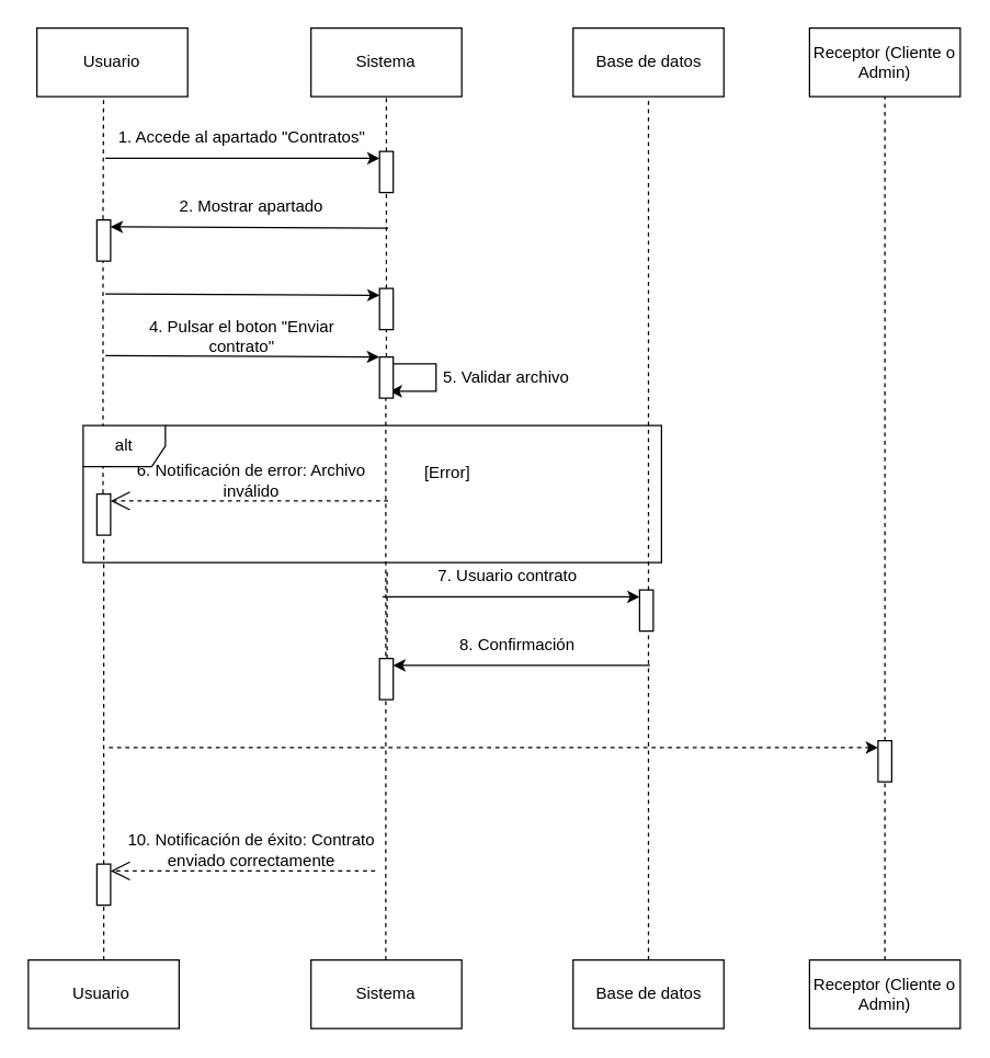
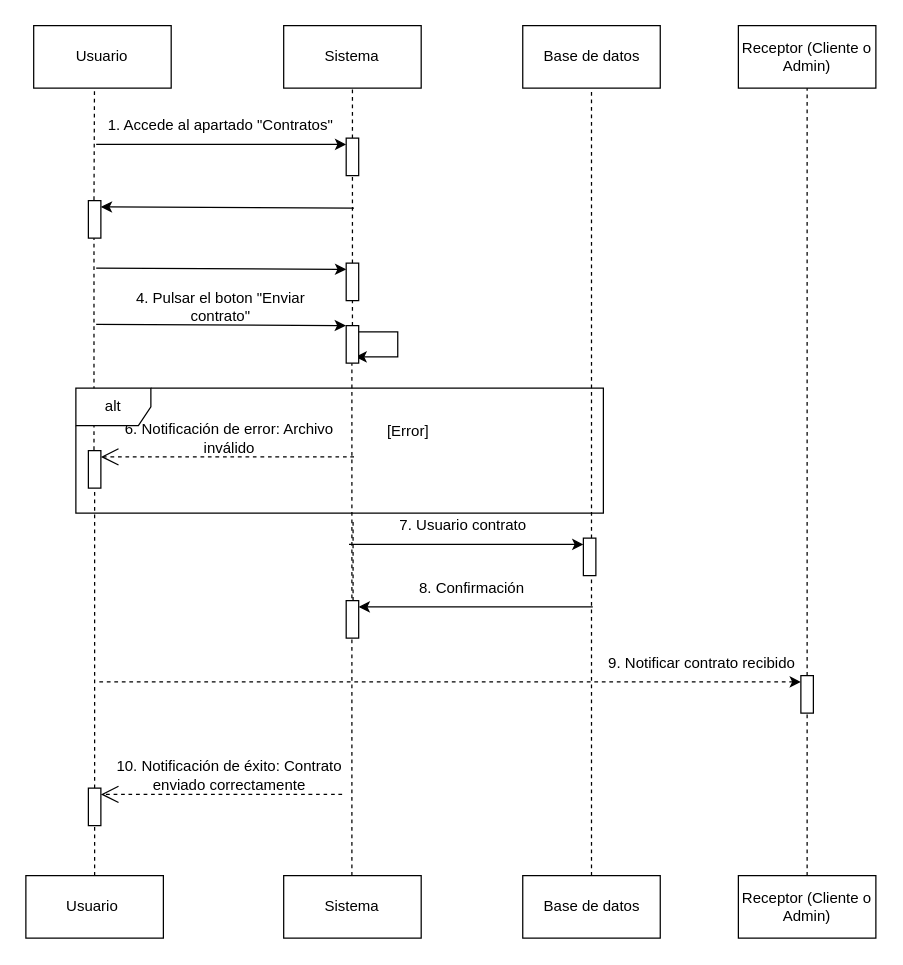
- <mxCell id="18" value="2. Mostrar apartado" style="text;html=1;align=center;verticalAlign=middle;whiteSpace=wrap;rounded=0;" vertex="1" parent="1"><mxGeometry x="97.5" y="140" width="170" height="20" as="geometry" /></mxCell>
- <mxCell id="25" value="5. Validar archivo" style="text;html=1;align=center;verticalAlign=middle;whiteSpace=wrap;rounded=0;" vertex="1" parent="1"><mxGeometry x="321.25" y="265" width="96.25" height="20" as="geometry" /></mxCell>
+ <mxCell id="44" value="9. Notificar contrato recibido" style="text;html=1;align=center;verticalAlign=middle;whiteSpace=wrap;rounded=0;" vertex="1" parent="1"><mxGeometry x="476" y="520" width="170" height="20" as="geometry" /></mxCell>
